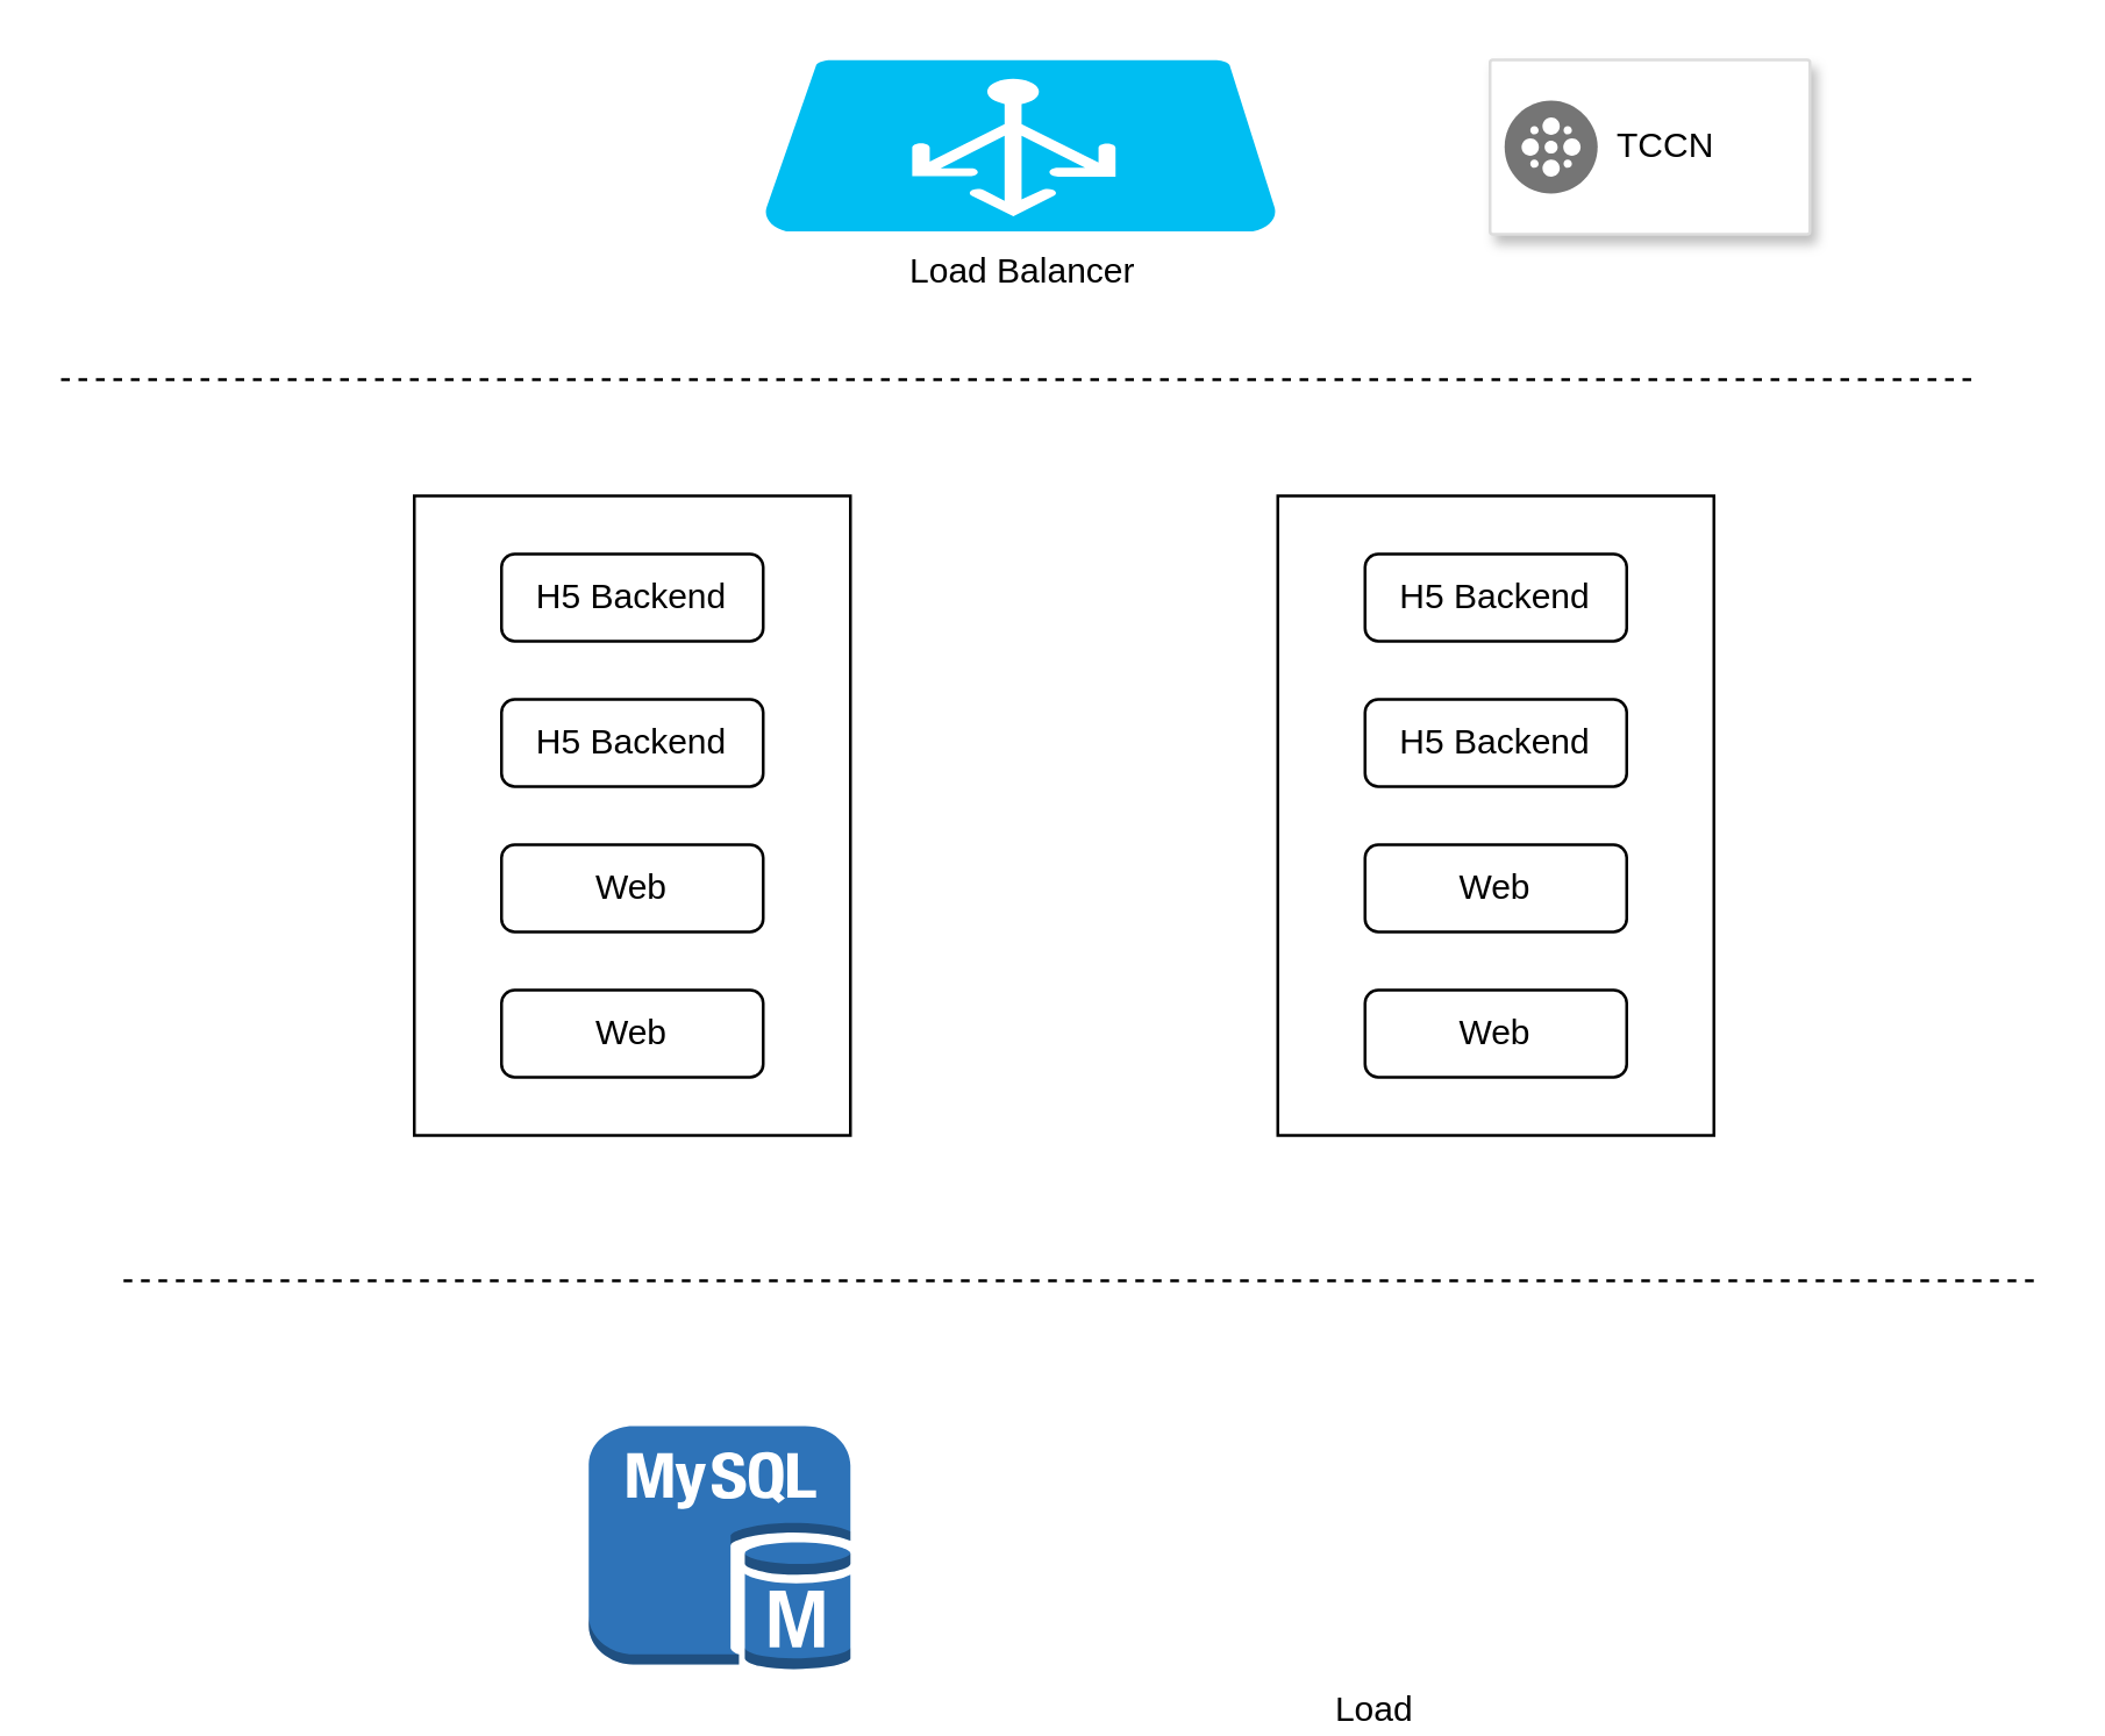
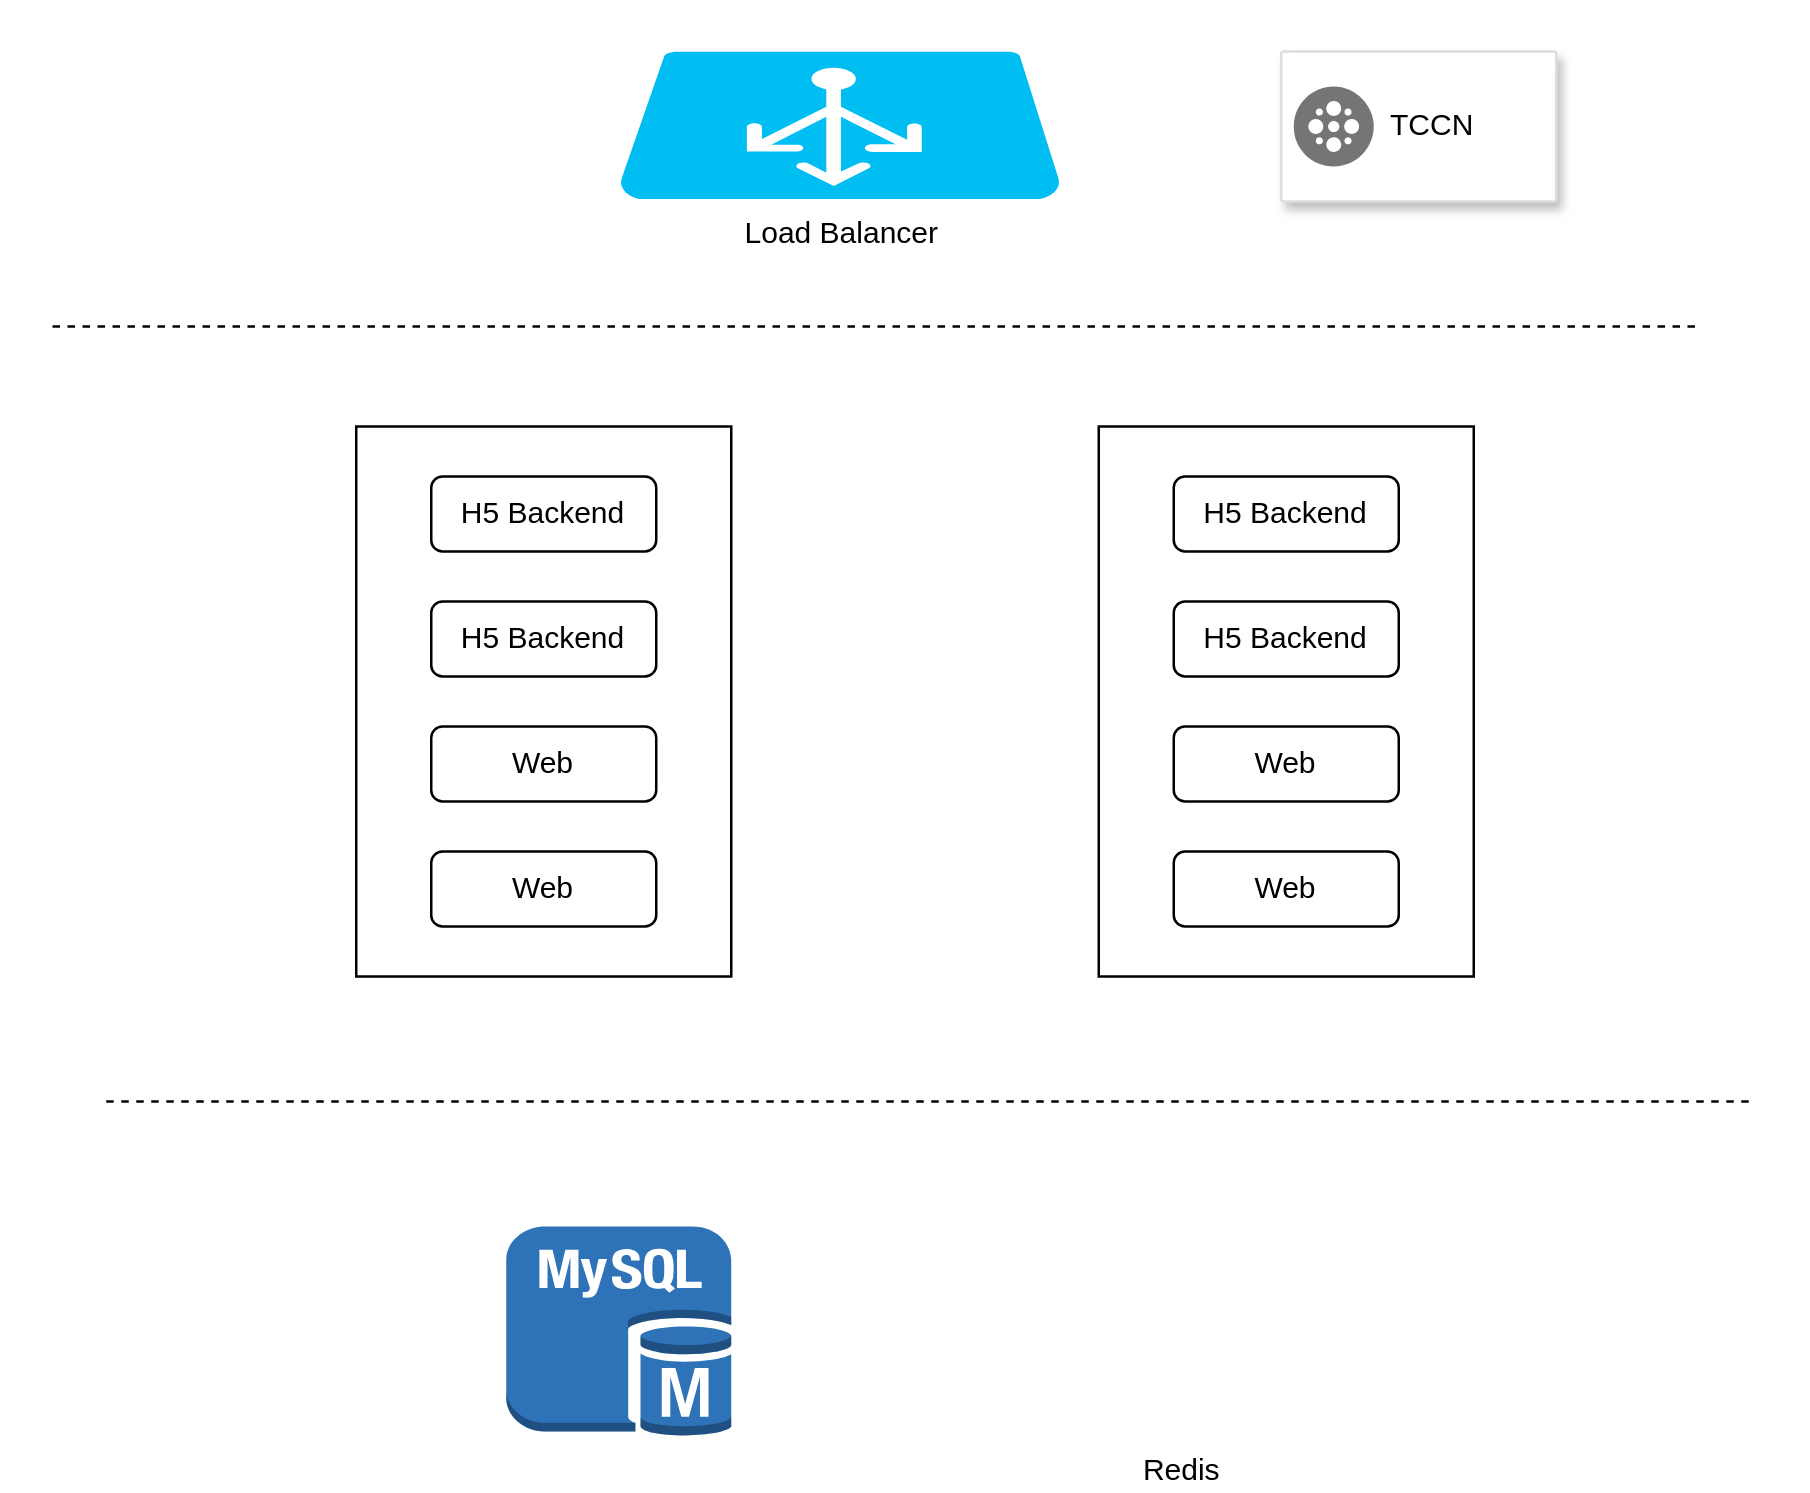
- <mxCell id="2" value="Load Balancer" style="verticalLabelPosition=bottom;html=1;verticalAlign=top;align=center;strokeColor=none;fillColor=#00BEF2;shape=mxgraph.azure.azure_load_balancer;" parent="1" vertex="1"><mxGeometry x="262" y="20" width="177" height="59" as="geometry" /></mxCell>
+ <mxCell id="2" value="Load Balancer" style="verticalLabelPosition=bottom;html=1;verticalAlign=top;align=center;strokeColor=none;fillColor=#00BEF2;shape=mxgraph.azure.azure_load_balancer;" parent="1" vertex="1"><mxGeometry x="247" y="20" width="177" height="59" as="geometry" /></mxCell>
- <mxCell id="4" value="Load" style="shape=image;html=1;verticalAlign=top;verticalLabelPosition=bottom;labelBackgroundColor=#ffffff;imageAspect=0;aspect=fixed;image=https://cdn4.iconfinder.com/data/icons/redis-2/1451/Untitled-2-128.png" parent="1" vertex="1"><mxGeometry x="422" y="474" width="100" height="100" as="geometry" /></mxCell>
+ <mxCell id="4" value="Redis" style="shape=image;html=1;verticalAlign=top;verticalLabelPosition=bottom;labelBackgroundColor=#ffffff;imageAspect=0;aspect=fixed;image=https://cdn4.iconfinder.com/data/icons/redis-2/1451/Untitled-2-128.png" parent="1" vertex="1"><mxGeometry x="422" y="474" width="100" height="100" as="geometry" /></mxCell>
